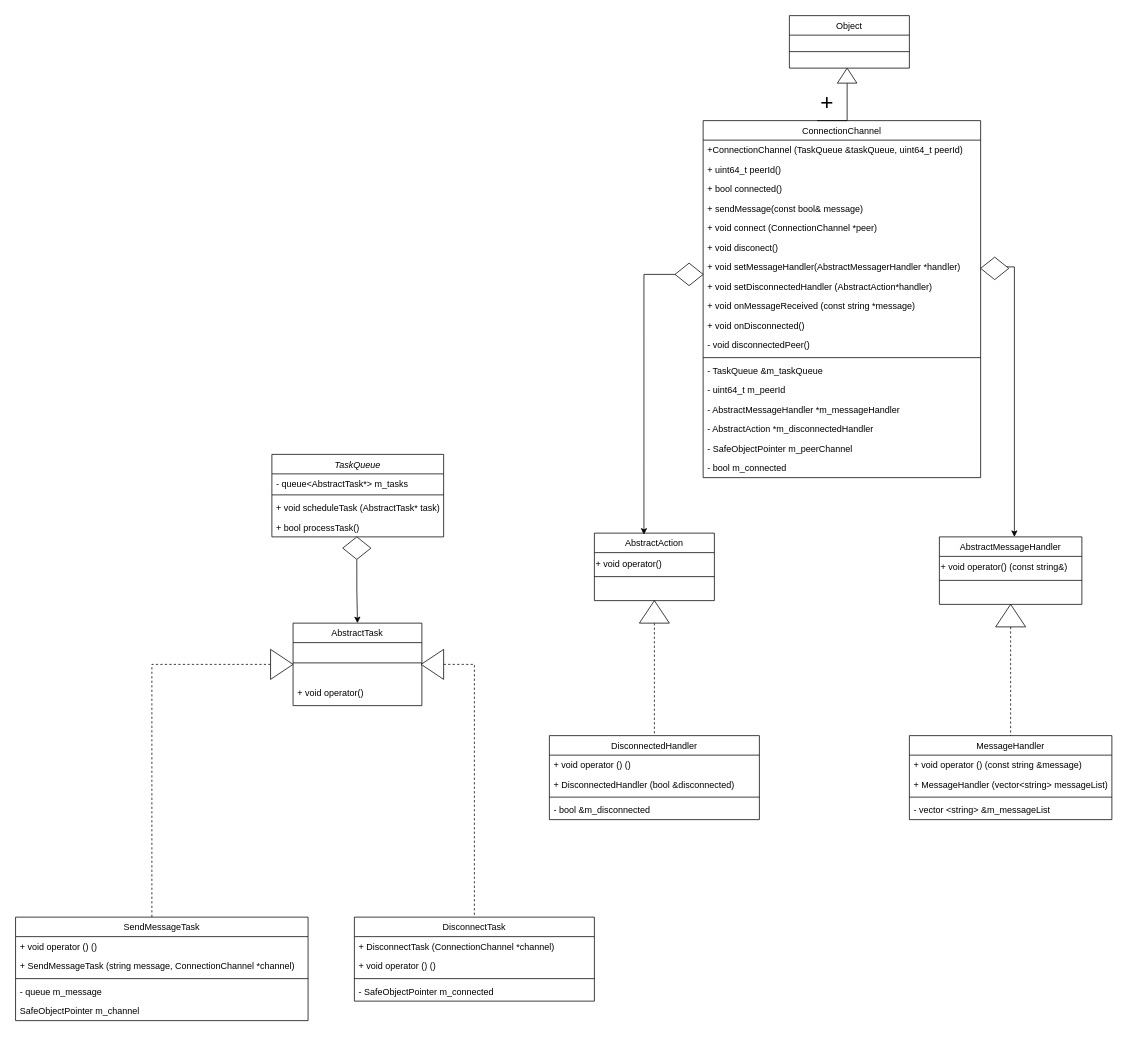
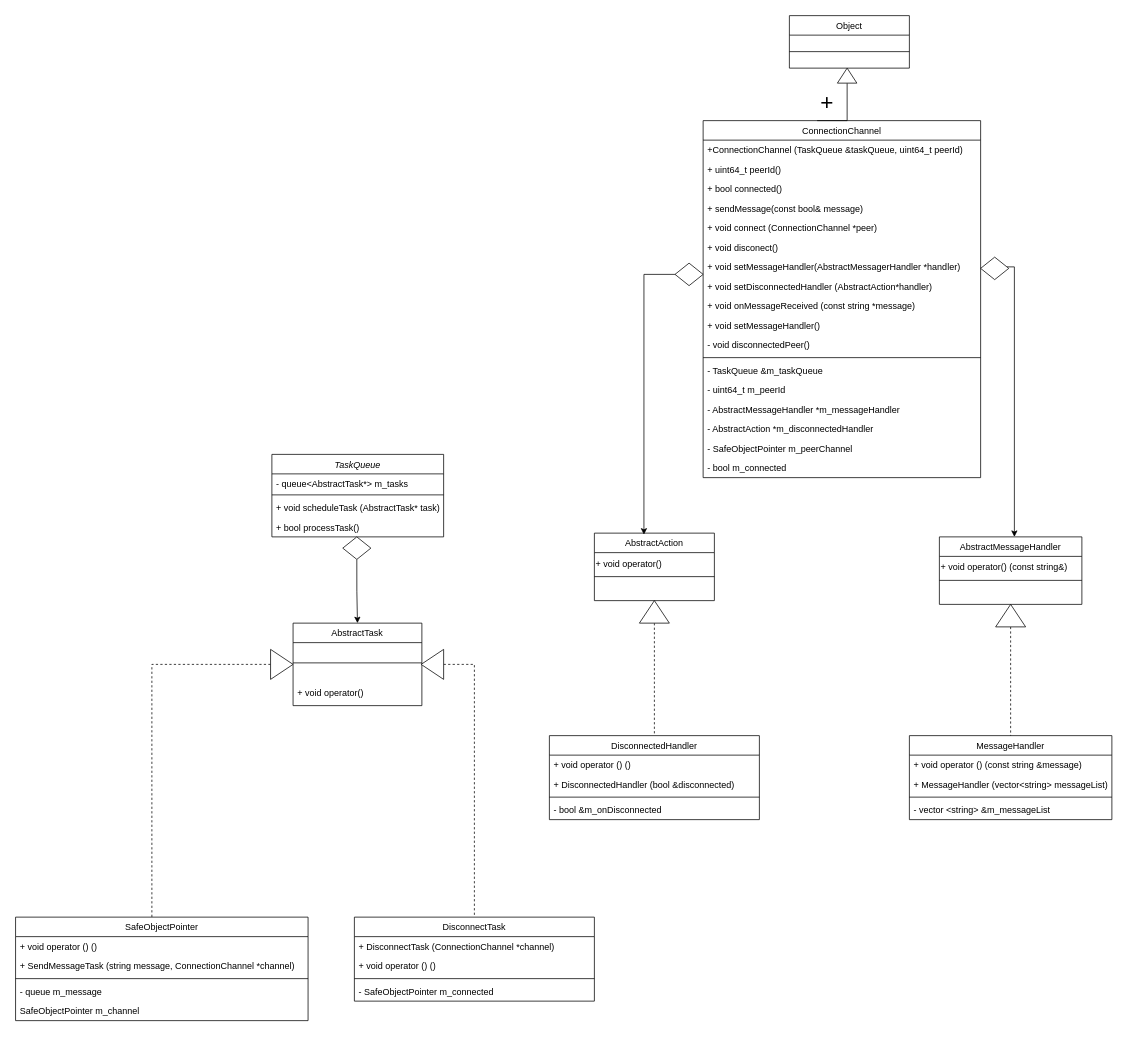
- <mxCell id="12" value="+ void onDisconnected()" style="text;align=left;verticalAlign=top;spacingLeft=4;spacingRight=4;overflow=hidden;rotatable=0;points=[[0,0.5],[1,0.5]];portConstraint=eastwest;rounded=0;shadow=0;html=0;" vertex="1" parent="2"><mxGeometry y="260" width="370" height="26" as="geometry" /></mxCell>
+ <mxCell id="12" value="+ void setMessageHandler()" style="text;align=left;verticalAlign=top;spacingLeft=4;spacingRight=4;overflow=hidden;rotatable=0;points=[[0,0.5],[1,0.5]];portConstraint=eastwest;rounded=0;shadow=0;html=0;" vertex="1" parent="2"><mxGeometry y="260" width="370" height="26" as="geometry" /></mxCell>
- <mxCell id="57" value="- bool &amp;m_disconnected" style="text;align=left;verticalAlign=top;spacingLeft=4;spacingRight=4;overflow=hidden;rotatable=0;points=[[0,0.5],[1,0.5]];portConstraint=eastwest;fontStyle=0" vertex="1" parent="53"><mxGeometry y="86" width="280" height="26" as="geometry" /></mxCell>
+ <mxCell id="57" value="- bool &amp;m_onDisconnected" style="text;align=left;verticalAlign=top;spacingLeft=4;spacingRight=4;overflow=hidden;rotatable=0;points=[[0,0.5],[1,0.5]];portConstraint=eastwest;fontStyle=0" vertex="1" parent="53"><mxGeometry y="86" width="280" height="26" as="geometry" /></mxCell>
- <mxCell id="60" value="SendMessageTask" style="swimlane;fontStyle=0;align=center;verticalAlign=top;childLayout=stackLayout;horizontal=1;startSize=26;horizontalStack=0;resizeParent=1;resizeLast=0;collapsible=1;marginBottom=0;rounded=0;shadow=0;strokeWidth=1;" vertex="1" parent="1"><mxGeometry x="20.25" y="1222" width="390" height="138" as="geometry"><mxRectangle x="130" y="380" width="160" height="26" as="alternateBounds" /></mxGeometry></mxCell>
+ <mxCell id="60" value="SafeObjectPointer" style="swimlane;fontStyle=0;align=center;verticalAlign=top;childLayout=stackLayout;horizontal=1;startSize=26;horizontalStack=0;resizeParent=1;resizeLast=0;collapsible=1;marginBottom=0;rounded=0;shadow=0;strokeWidth=1;" vertex="1" parent="1"><mxGeometry x="20.25" y="1222" width="390" height="138" as="geometry"><mxRectangle x="130" y="380" width="160" height="26" as="alternateBounds" /></mxGeometry></mxCell>
